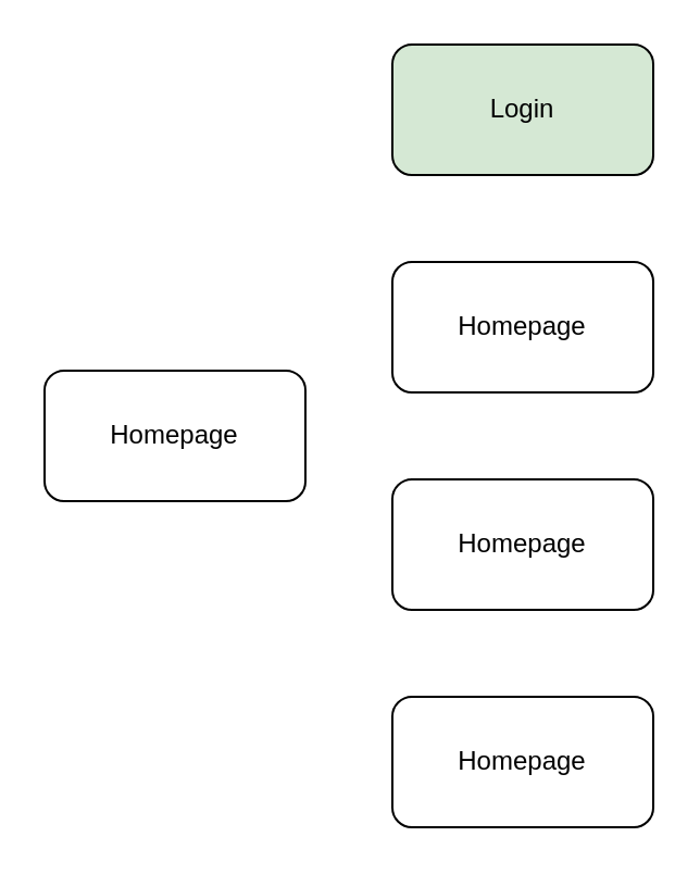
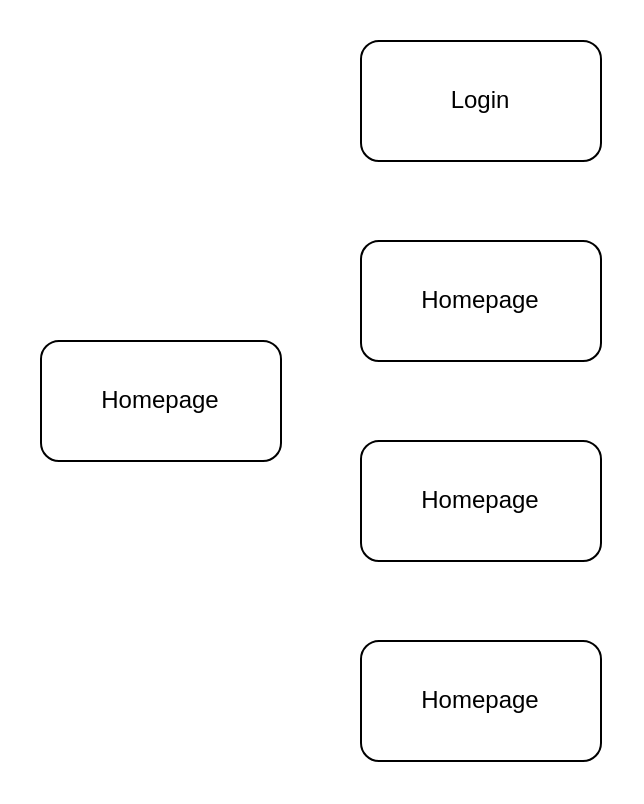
- <mxCell id="5" value="Login" style="rounded=1;whiteSpace=wrap;html=1;fillColor=#d5e8d4;" vertex="1" parent="1"><mxGeometry x="180" y="20" width="120" height="60" as="geometry" /></mxCell>
+ <mxCell id="5" value="Login" style="rounded=1;whiteSpace=wrap;html=1;" vertex="1" parent="1"><mxGeometry x="180" y="20" width="120" height="60" as="geometry" /></mxCell>
